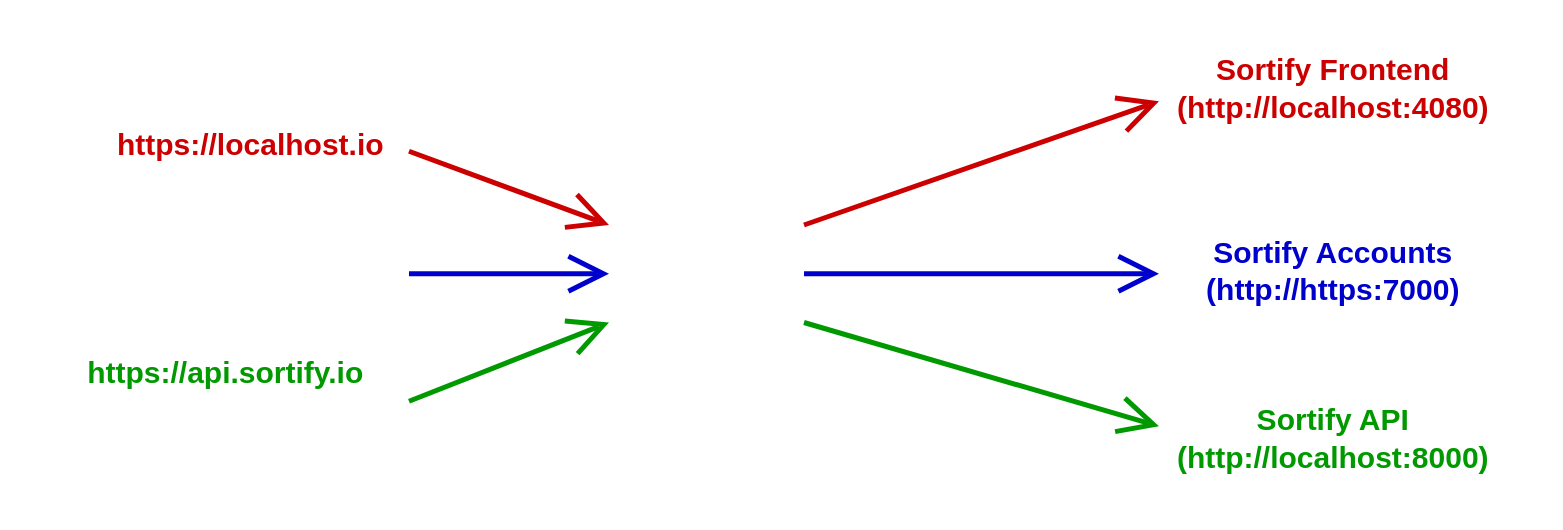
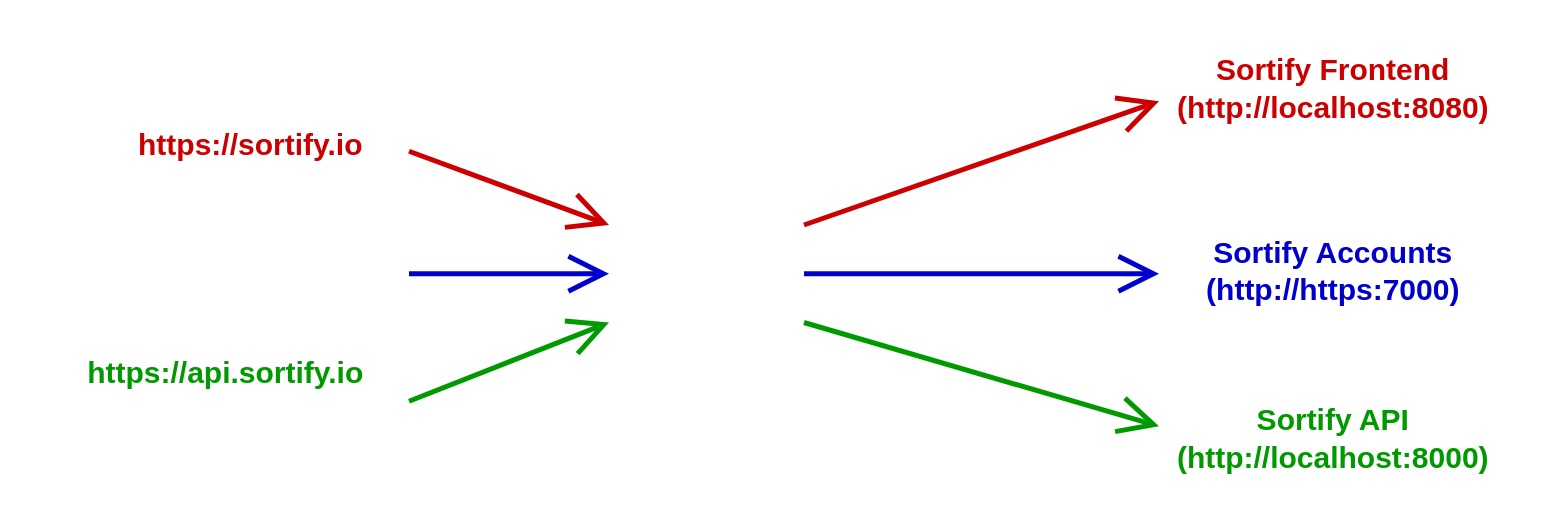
- <mxCell id="3" value="&lt;font color=&quot;#cc0000&quot;&gt;&lt;b&gt;Sortify Frontend&lt;br&gt;(http://localhost:4080)&lt;/b&gt;&lt;/font&gt;" style="text;html=1;strokeColor=none;fillColor=none;align=center;verticalAlign=middle;whiteSpace=wrap;rounded=0;" vertex="1" parent="1"><mxGeometry x="463" y="20" width="140" height="30" as="geometry" /></mxCell>
+ <mxCell id="3" value="&lt;font color=&quot;#cc0000&quot;&gt;&lt;b&gt;Sortify Frontend&lt;br&gt;(http://localhost:8080)&lt;/b&gt;&lt;/font&gt;" style="text;html=1;strokeColor=none;fillColor=none;align=center;verticalAlign=middle;whiteSpace=wrap;rounded=0;" vertex="1" parent="1"><mxGeometry x="463" y="20" width="140" height="30" as="geometry" /></mxCell>
- <mxCell id="6" value="&lt;b&gt;&lt;font color=&quot;#cc0000&quot;&gt;https://localhost.io&lt;/font&gt;&lt;/b&gt;" style="text;html=1;strokeColor=none;fillColor=none;align=center;verticalAlign=middle;whiteSpace=wrap;rounded=0;" vertex="1" parent="1"><mxGeometry x="20" y="48" width="160" height="20" as="geometry" /></mxCell>
+ <mxCell id="6" value="&lt;b&gt;&lt;font color=&quot;#cc0000&quot;&gt;https://sortify.io&lt;/font&gt;&lt;/b&gt;" style="text;html=1;strokeColor=none;fillColor=none;align=center;verticalAlign=middle;whiteSpace=wrap;rounded=0;" vertex="1" parent="1"><mxGeometry x="20" y="48" width="160" height="20" as="geometry" /></mxCell>
